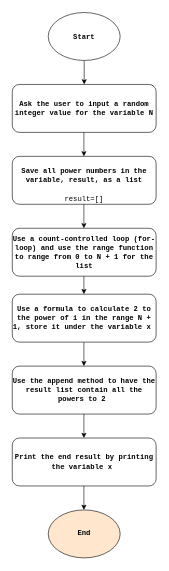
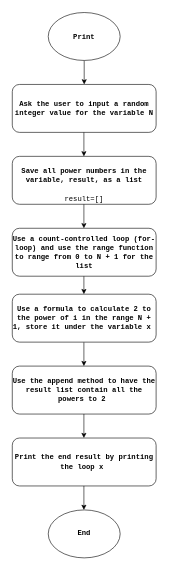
- <mxCell id="12" value="&lt;h4&gt;&lt;font face=&quot;Courier New&quot;&gt;Start&lt;/font&gt;&lt;/h4&gt;" style="ellipse;whiteSpace=wrap;html=1;" vertex="1" parent="1"><mxGeometry x="80" width="120" height="80" as="geometry" y="20" /></mxCell>
+ <mxCell id="12" value="&lt;h4&gt;&lt;font face=&quot;Courier New&quot;&gt;Print&lt;/font&gt;&lt;/h4&gt;" style="ellipse;whiteSpace=wrap;html=1;" vertex="1" parent="1"><mxGeometry x="80" width="120" height="80" as="geometry" y="20" /></mxCell>
- <mxCell id="15" value="&lt;h4&gt;&lt;font face=&quot;Courier New&quot;&gt;Print the end result by printing the variable x&amp;nbsp;&lt;/font&gt;&lt;/h4&gt;" style="rounded=1;whiteSpace=wrap;html=1;" vertex="1" parent="1"><mxGeometry x="20" y="730" width="240" height="80" as="geometry" /></mxCell>
+ <mxCell id="15" value="&lt;h4&gt;&lt;font face=&quot;Courier New&quot;&gt;Print the end result by printing the loop x&amp;nbsp;&lt;/font&gt;&lt;/h4&gt;" style="rounded=1;whiteSpace=wrap;html=1;" vertex="1" parent="1"><mxGeometry x="20" y="730" width="240" height="80" as="geometry" /></mxCell>
- <mxCell id="11" value="&lt;h4&gt;End&lt;/h4&gt;" style="ellipse;whiteSpace=wrap;html=1;fontFamily=Courier New;fillColor=#ffe6cc;" vertex="1" parent="1"><mxGeometry x="80" y="850" width="120" height="80" as="geometry" /></mxCell>
+ <mxCell id="11" value="&lt;h4&gt;End&lt;/h4&gt;" style="ellipse;whiteSpace=wrap;html=1;fontFamily=Courier New;" vertex="1" parent="1"><mxGeometry x="80" y="850" width="120" height="80" as="geometry" /></mxCell>
